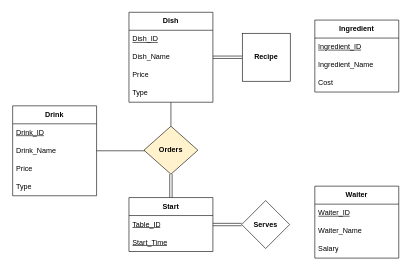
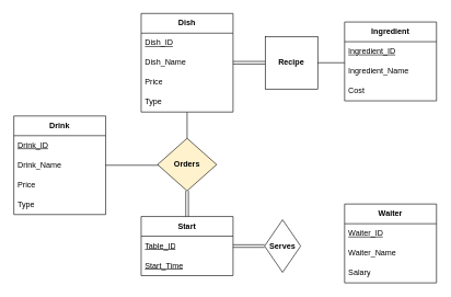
+ <mxCell id="23" value="" style="endArrow=none;html=1;rounded=0;exitX=1;exitY=0.5;exitDx=0;exitDy=0;entryX=0;entryY=0.067;entryDx=0;entryDy=0;entryPerimeter=0;" edge="1" parent="1" source="16" target="19"><mxGeometry width="50" height="50" relative="1" as="geometry"><mxPoint x="583" y="245" as="sourcePoint" /><mxPoint x="633" y="195" as="targetPoint" /></mxGeometry></mxCell>
- <mxCell id="11" value="&lt;b&gt;Serves&lt;/b&gt;" style="rhombus;whiteSpace=wrap;html=1;" vertex="1" parent="1"><mxGeometry x="402" y="334" width="80" height="80" as="geometry" /></mxCell>
+ <mxCell id="11" value="&lt;b&gt;Serves&lt;/b&gt;" style="rhombus;whiteSpace=wrap;html=1;" vertex="1" parent="1"><mxGeometry x="402" y="334" width="55" height="80" as="geometry" /></mxCell>
